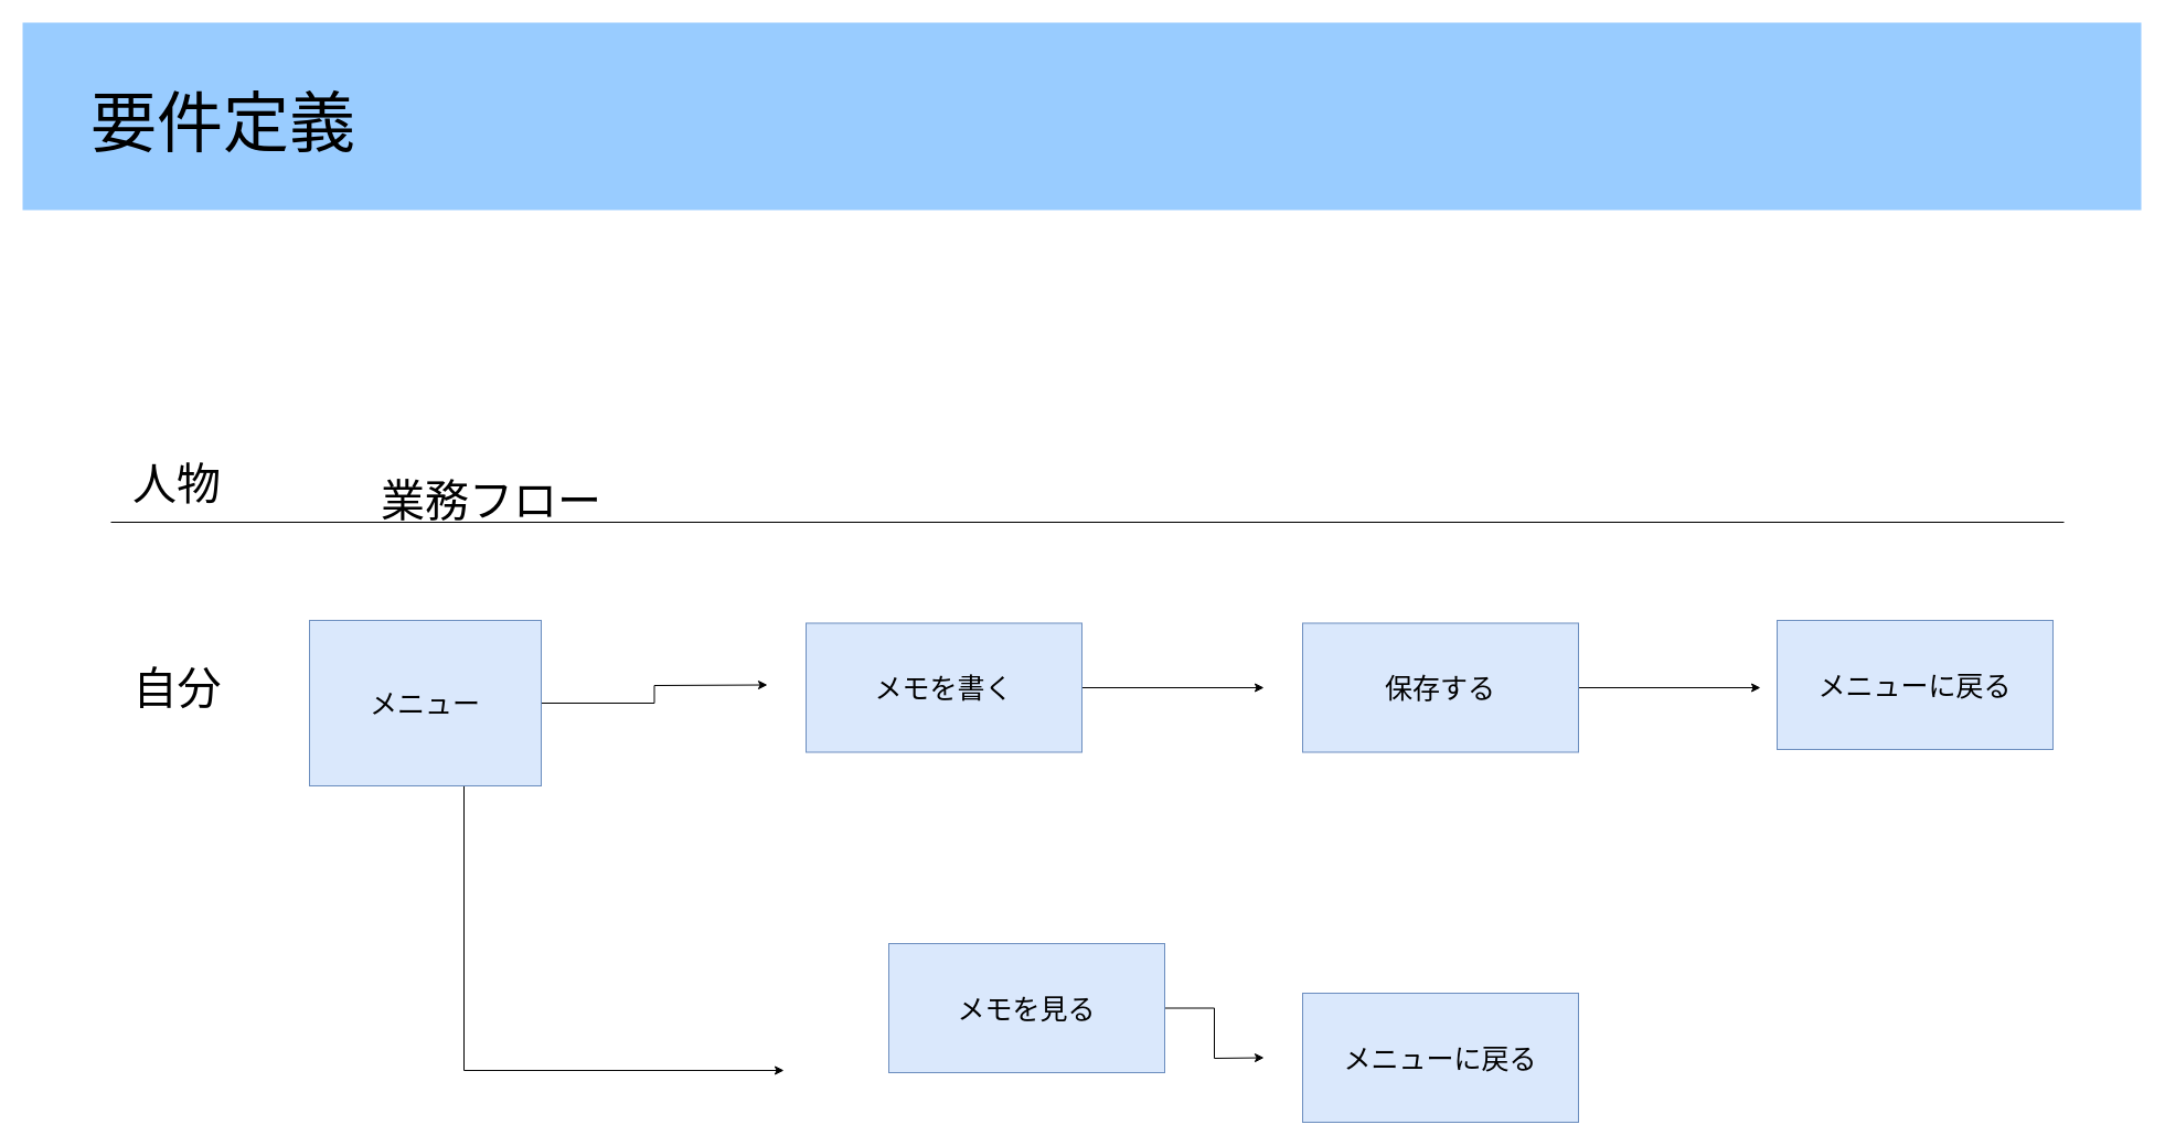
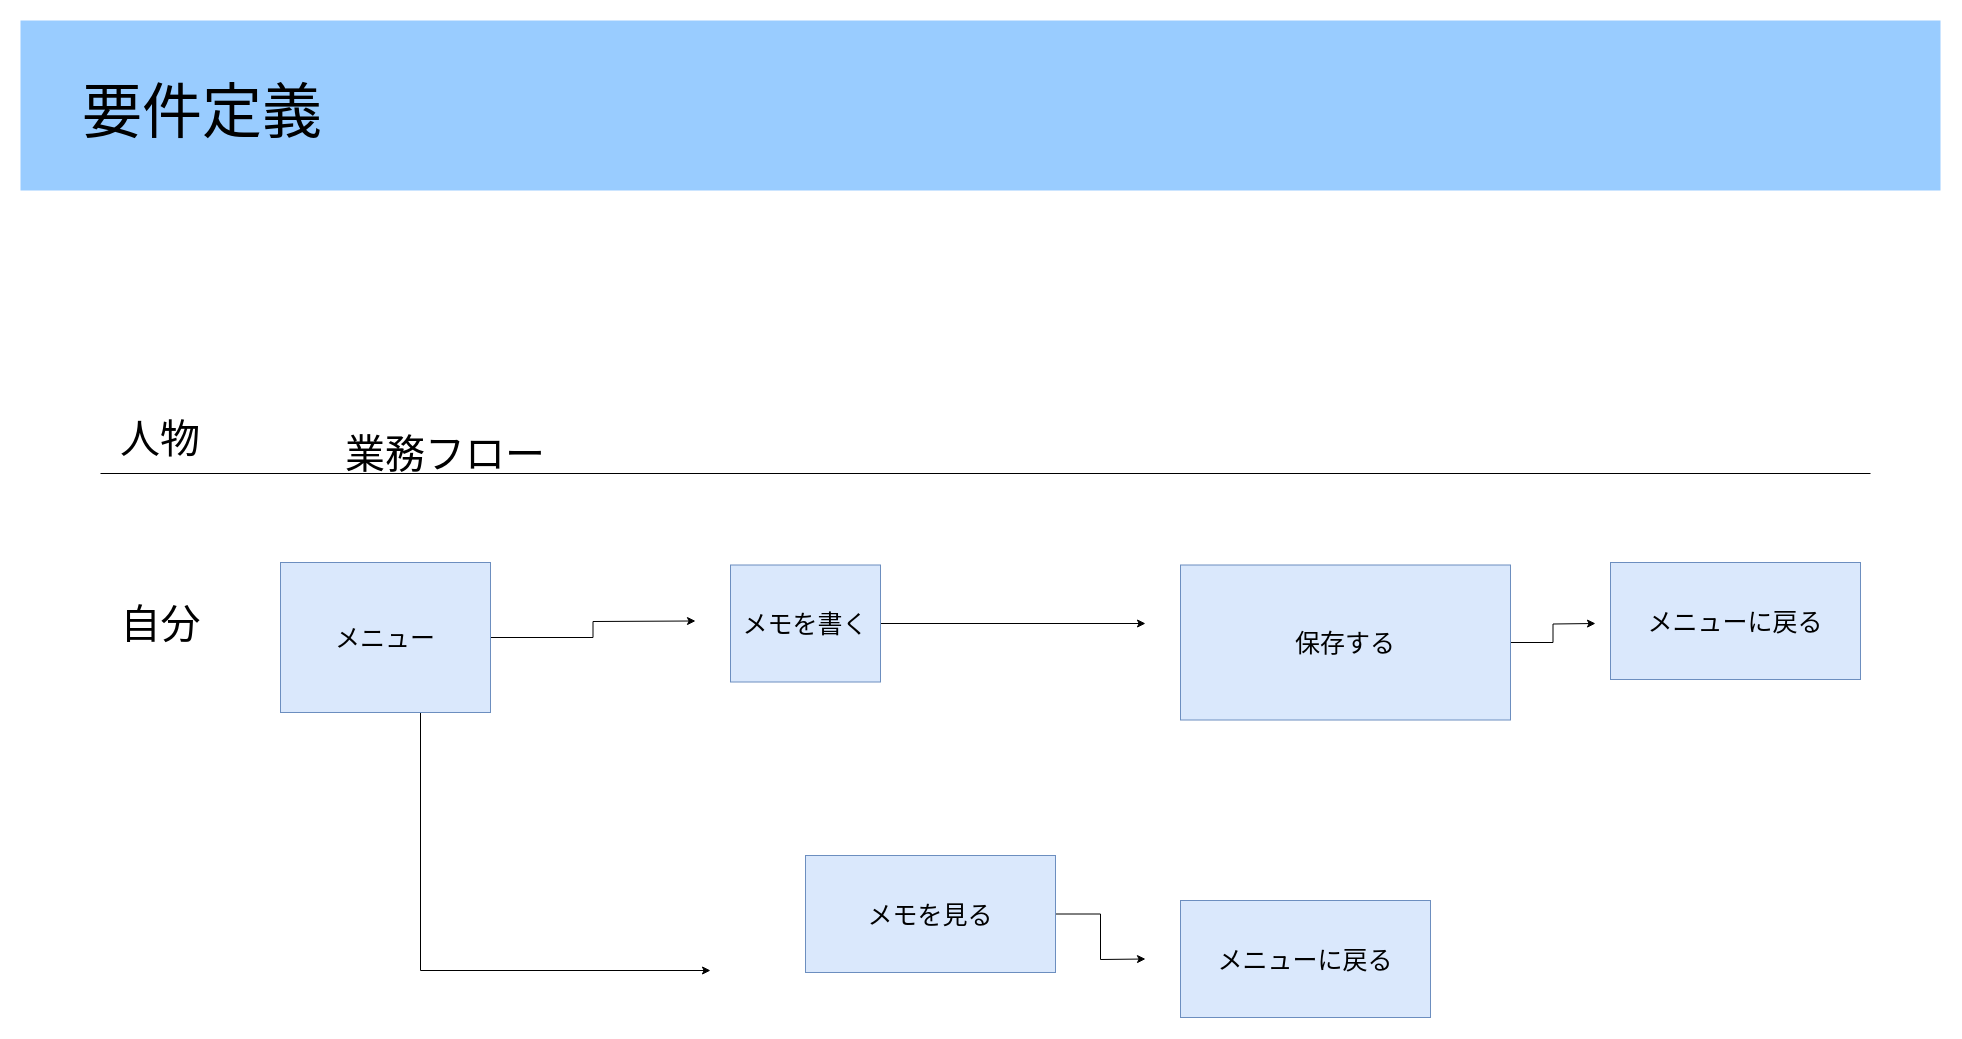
- <mxCell id="12" value="&lt;font style=&quot;&quot;&gt;&lt;span style=&quot;font-size: 25px;&quot;&gt;メモを書く&lt;/span&gt;&lt;br&gt;&lt;/font&gt;" style="text;html=1;strokeColor=#6c8ebf;fillColor=#dae8fc;align=center;verticalAlign=middle;whiteSpace=wrap;rounded=0;" vertex="1" parent="1"><mxGeometry x="730" y="564.5" width="250" height="117" as="geometry" /></mxCell>
+ <mxCell id="12" value="&lt;font style=&quot;&quot;&gt;&lt;span style=&quot;font-size: 25px;&quot;&gt;メモを書く&lt;/span&gt;&lt;br&gt;&lt;/font&gt;" style="text;html=1;strokeColor=#6c8ebf;fillColor=#dae8fc;align=center;verticalAlign=middle;whiteSpace=wrap;rounded=0;" vertex="1" parent="1"><mxGeometry x="730" y="564.5" width="150" height="117" as="geometry" /></mxCell>
- <mxCell id="16" value="&lt;span style=&quot;font-size: 25px;&quot;&gt;保存する&lt;br&gt;&lt;/span&gt;" style="text;html=1;strokeColor=#6c8ebf;fillColor=#dae8fc;align=center;verticalAlign=middle;whiteSpace=wrap;rounded=0;" vertex="1" parent="1"><mxGeometry x="1180" y="564.5" width="250" height="117" as="geometry" /></mxCell>
+ <mxCell id="16" value="&lt;span style=&quot;font-size: 25px;&quot;&gt;保存する&lt;br&gt;&lt;/span&gt;" style="text;html=1;strokeColor=#6c8ebf;fillColor=#dae8fc;align=center;verticalAlign=middle;whiteSpace=wrap;rounded=0;" vertex="1" parent="1"><mxGeometry x="1180" y="564.5" width="330" height="155" as="geometry" /></mxCell>
